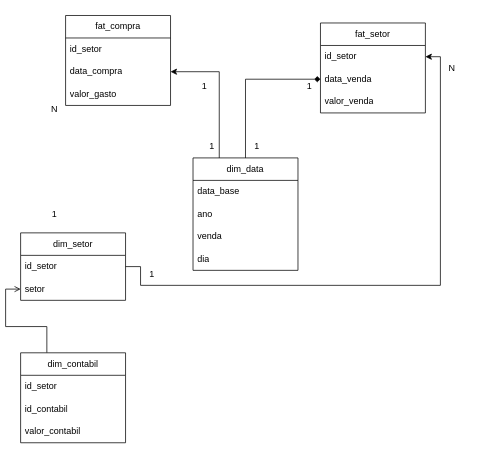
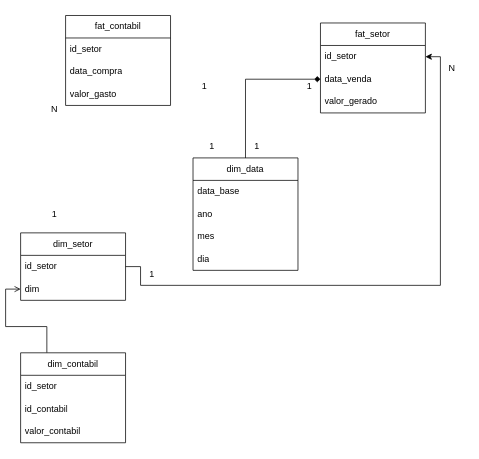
- <mxCell id="6" value="fat_compra" style="swimlane;fontStyle=0;childLayout=stackLayout;horizontal=1;startSize=30;horizontalStack=0;resizeParent=1;resizeParentMax=0;resizeLast=0;collapsible=1;marginBottom=0;whiteSpace=wrap;html=1;" vertex="1" parent="1"><mxGeometry x="80" y="20" width="140" height="120" as="geometry" /></mxCell>
+ <mxCell id="6" value="fat_contabil" style="swimlane;fontStyle=0;childLayout=stackLayout;horizontal=1;startSize=30;horizontalStack=0;resizeParent=1;resizeParentMax=0;resizeLast=0;collapsible=1;marginBottom=0;whiteSpace=wrap;html=1;" vertex="1" parent="1"><mxGeometry x="80" y="20" width="140" height="120" as="geometry" /></mxCell>
- <mxCell id="11" style="edgeStyle=orthogonalEdgeStyle;rounded=0;orthogonalLoop=1;jettySize=auto;html=1;exitX=0.25;exitY=0;exitDx=0;exitDy=0;entryX=1;entryY=0.5;entryDx=0;entryDy=0;" edge="1" parent="1" source="13" target="8"><mxGeometry relative="1" as="geometry" /></mxCell>
- <mxCell id="23" value="valor_venda" style="text;strokeColor=none;fillColor=none;align=left;verticalAlign=middle;spacingLeft=4;spacingRight=4;overflow=hidden;points=[[0,0.5],[1,0.5]];portConstraint=eastwest;rotatable=0;whiteSpace=wrap;html=1;" vertex="1" parent="20"><mxGeometry y="90" width="140" height="30" as="geometry" /></mxCell>
+ <mxCell id="23" value="valor_gerado" style="text;strokeColor=none;fillColor=none;align=left;verticalAlign=middle;spacingLeft=4;spacingRight=4;overflow=hidden;points=[[0,0.5],[1,0.5]];portConstraint=eastwest;rotatable=0;whiteSpace=wrap;html=1;" vertex="1" parent="20"><mxGeometry y="90" width="140" height="30" as="geometry" /></mxCell>
- <mxCell id="16" value="venda" style="text;strokeColor=none;fillColor=none;align=left;verticalAlign=middle;spacingLeft=4;spacingRight=4;overflow=hidden;points=[[0,0.5],[1,0.5]];portConstraint=eastwest;rotatable=0;whiteSpace=wrap;html=1;" vertex="1" parent="13"><mxGeometry y="90" width="140" height="30" as="geometry" /></mxCell>
+ <mxCell id="16" value="mes" style="text;strokeColor=none;fillColor=none;align=left;verticalAlign=middle;spacingLeft=4;spacingRight=4;overflow=hidden;points=[[0,0.5],[1,0.5]];portConstraint=eastwest;rotatable=0;whiteSpace=wrap;html=1;" vertex="1" parent="13"><mxGeometry y="90" width="140" height="30" as="geometry" /></mxCell>
- <mxCell id="4" value="setor" style="text;strokeColor=none;fillColor=none;align=left;verticalAlign=middle;spacingLeft=4;spacingRight=4;overflow=hidden;points=[[0,0.5],[1,0.5]];portConstraint=eastwest;rotatable=0;whiteSpace=wrap;html=1;" vertex="1" parent="2"><mxGeometry y="60" width="140" height="30" as="geometry" /></mxCell>
+ <mxCell id="4" value="dim" style="text;strokeColor=none;fillColor=none;align=left;verticalAlign=middle;spacingLeft=4;spacingRight=4;overflow=hidden;points=[[0,0.5],[1,0.5]];portConstraint=eastwest;rotatable=0;whiteSpace=wrap;html=1;" vertex="1" parent="2"><mxGeometry y="60" width="140" height="30" as="geometry" /></mxCell>
